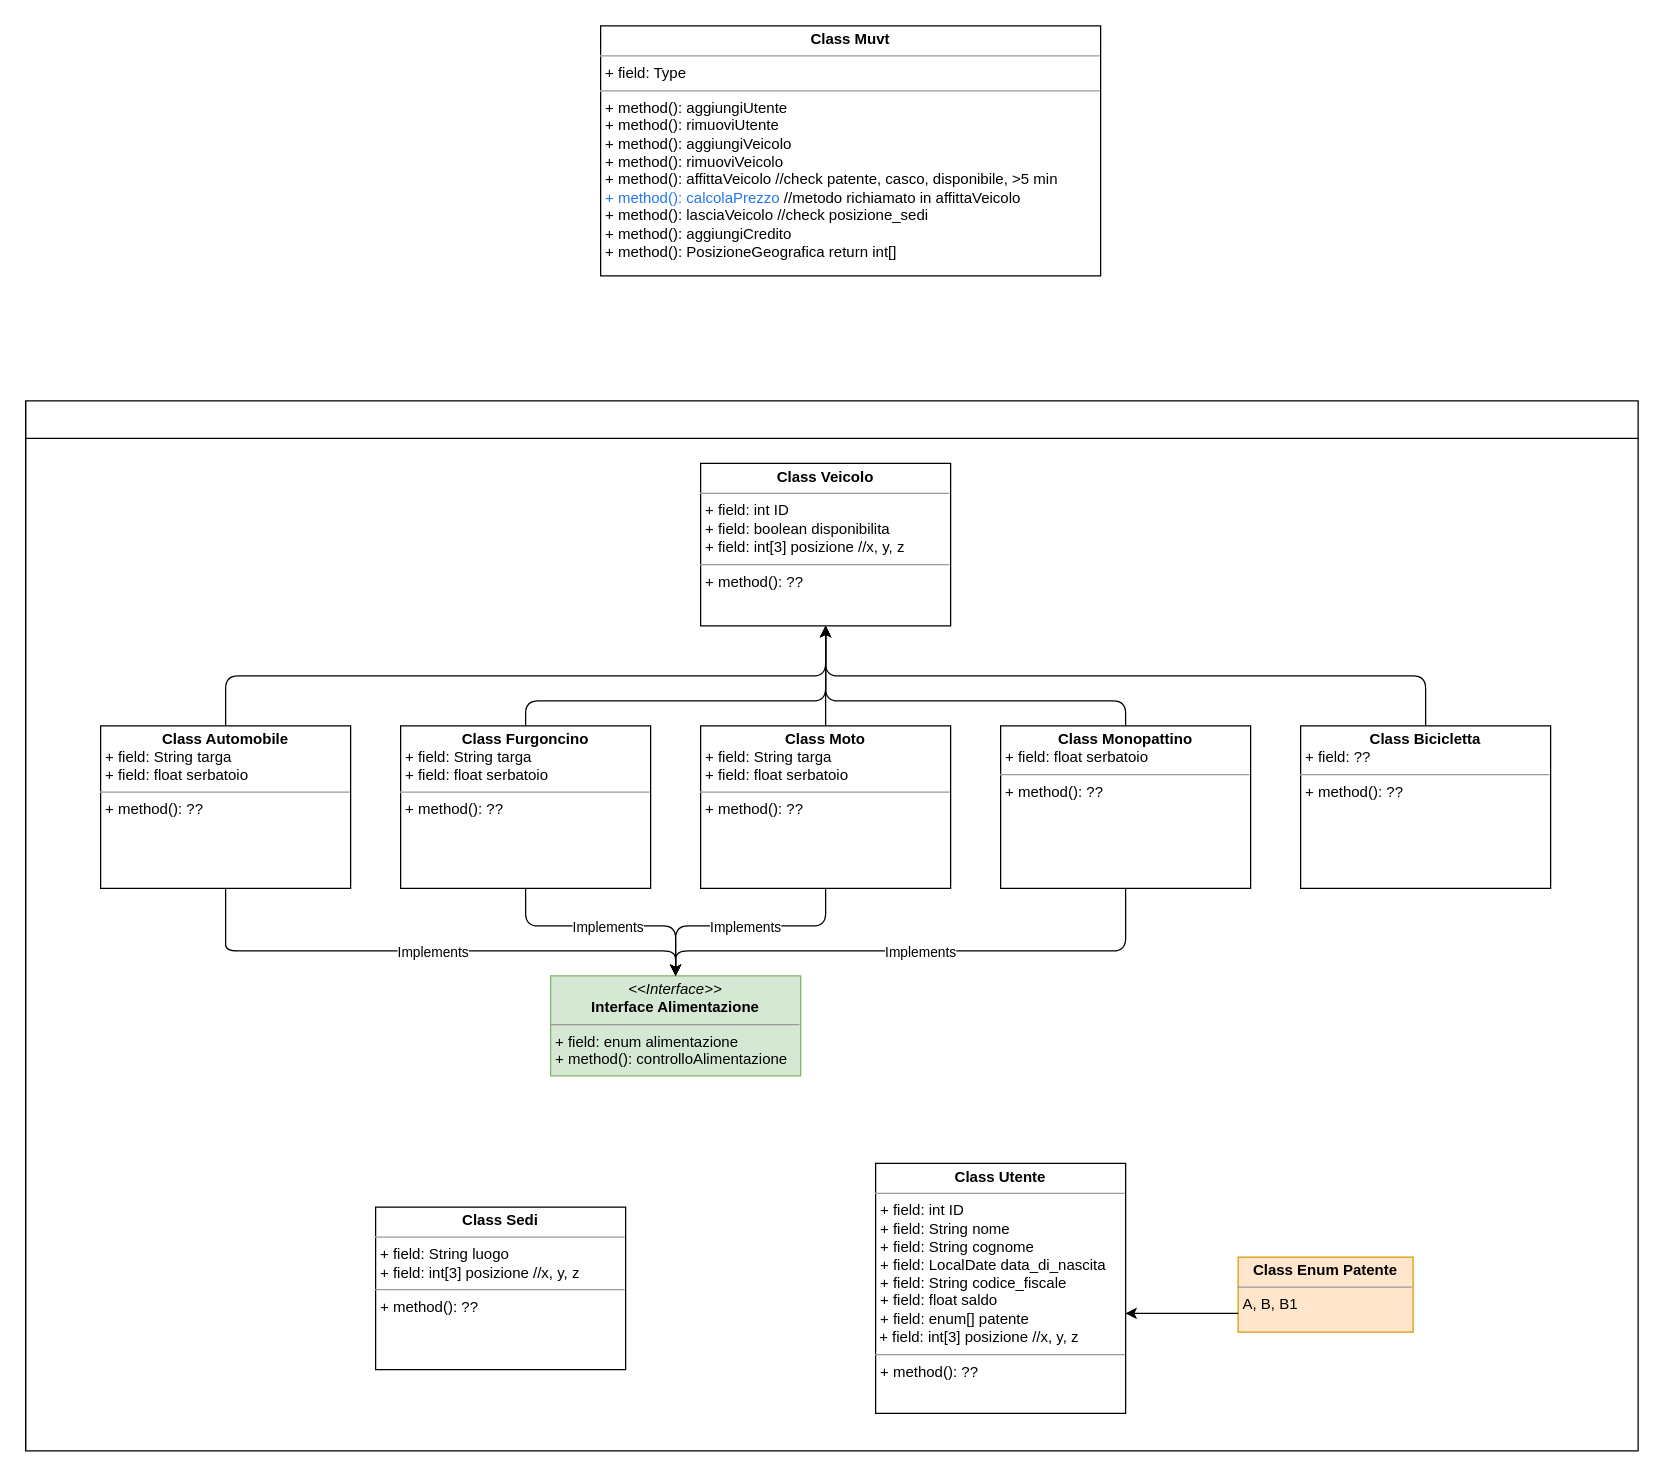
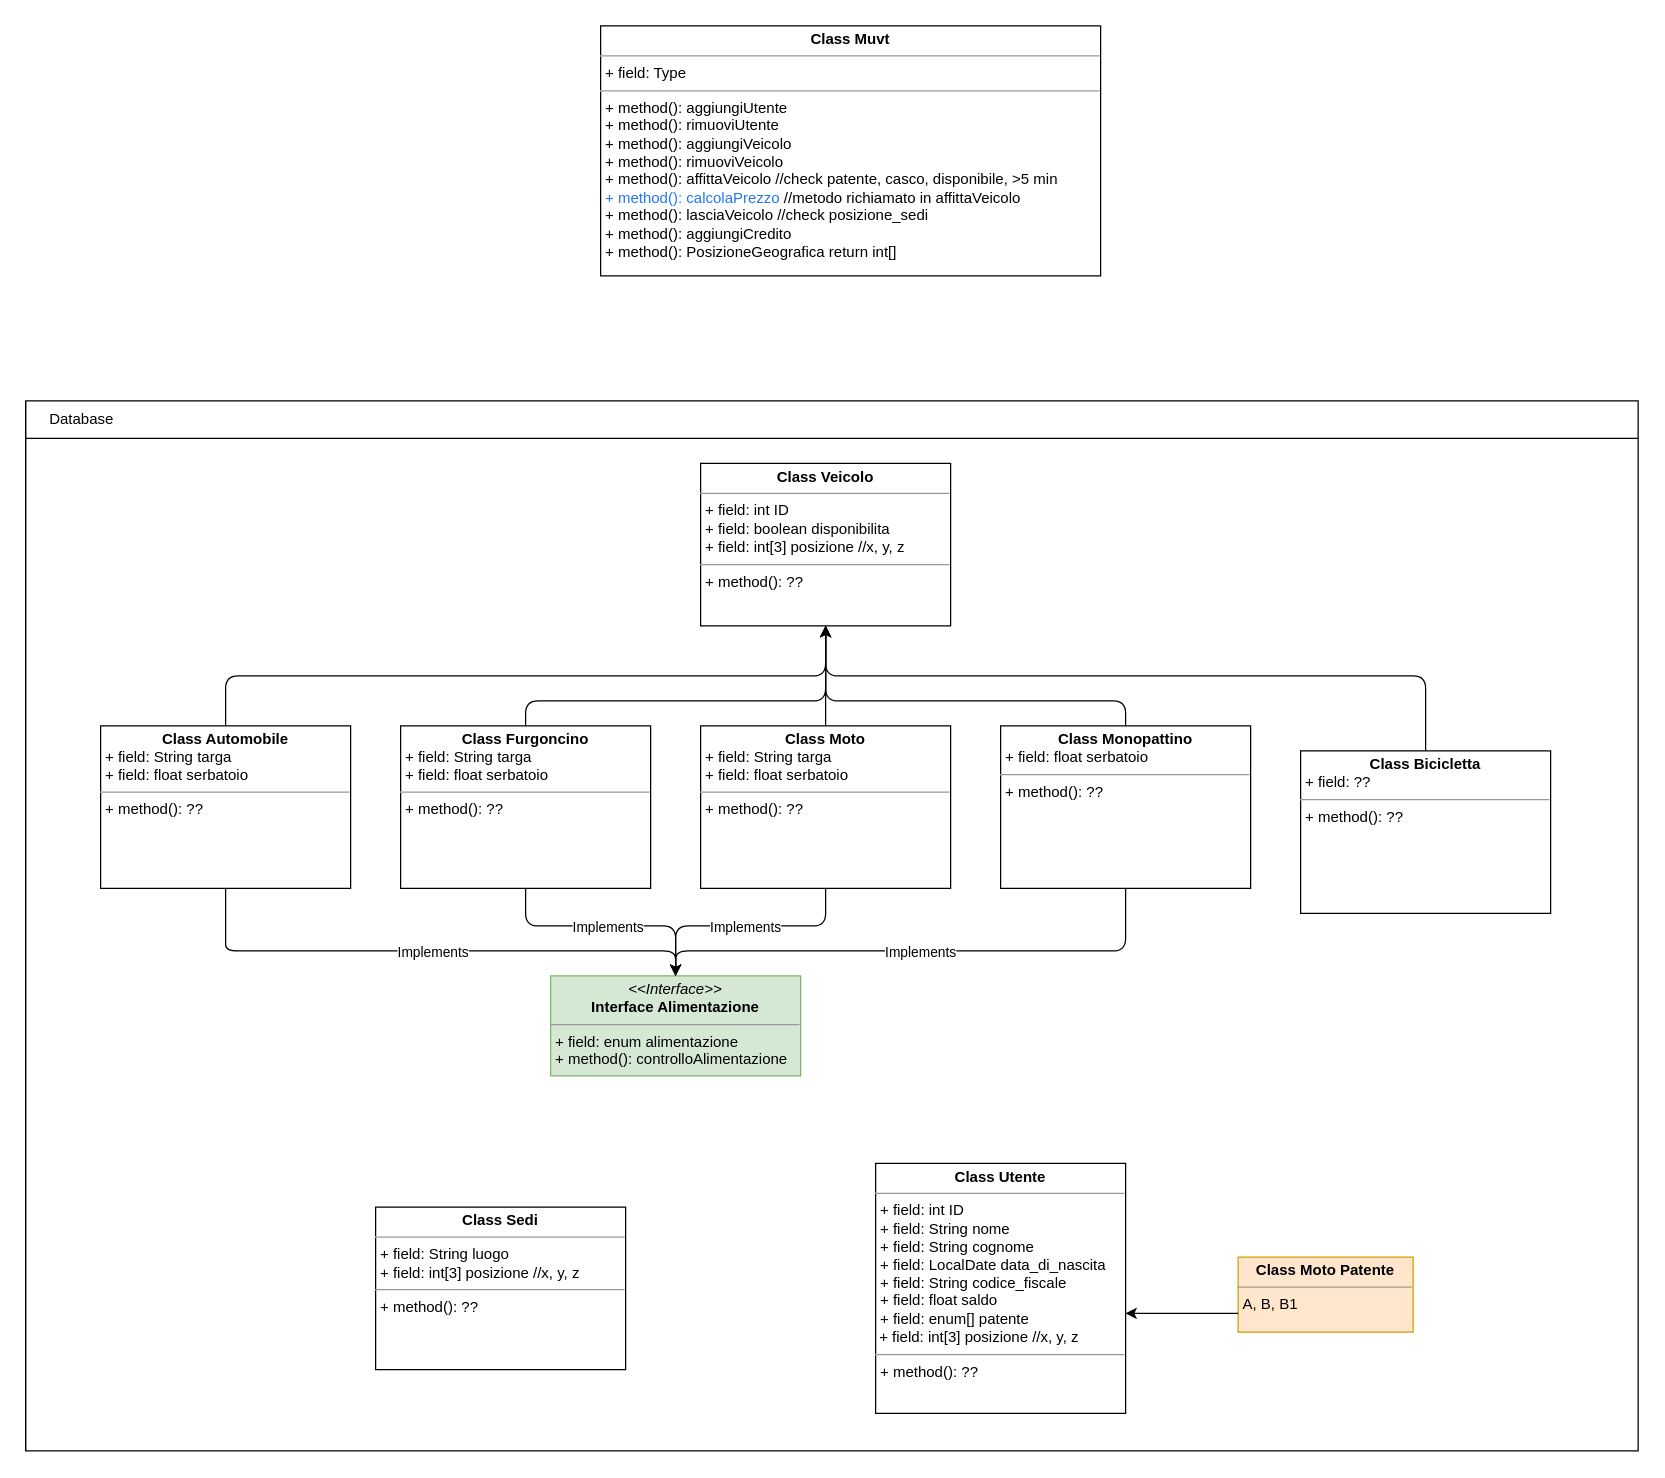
+ <mxCell id="25" value="Database" style="text;html=1;strokeColor=none;fillColor=none;align=center;verticalAlign=middle;whiteSpace=wrap;rounded=0;" vertex="1" parent="1"><mxGeometry x="20" y="320" width="90" height="30" as="geometry" /></mxCell>
- <mxCell id="10" value="&lt;p style=&quot;margin: 0px ; margin-top: 4px ; text-align: center&quot;&gt;&lt;b&gt;Class Bicicletta&lt;/b&gt;&lt;/p&gt;&lt;p style=&quot;margin: 0px ; margin-left: 4px&quot;&gt;+ field: ??&lt;br&gt;&lt;/p&gt;&lt;hr size=&quot;1&quot;&gt;&lt;p style=&quot;margin: 0px ; margin-left: 4px&quot;&gt;+ method(): ??&lt;br&gt;&lt;/p&gt;" style="verticalAlign=top;align=left;overflow=fill;fontSize=12;fontFamily=Helvetica;html=1;" vertex="1" parent="1"><mxGeometry x="1040" y="580" width="200" height="130" as="geometry" /></mxCell>
+ <mxCell id="10" value="&lt;p style=&quot;margin: 0px ; margin-top: 4px ; text-align: center&quot;&gt;&lt;b&gt;Class Bicicletta&lt;/b&gt;&lt;/p&gt;&lt;p style=&quot;margin: 0px ; margin-left: 4px&quot;&gt;+ field: ??&lt;br&gt;&lt;/p&gt;&lt;hr size=&quot;1&quot;&gt;&lt;p style=&quot;margin: 0px ; margin-left: 4px&quot;&gt;+ method(): ??&lt;br&gt;&lt;/p&gt;" style="verticalAlign=top;align=left;overflow=fill;fontSize=12;fontFamily=Helvetica;html=1;" vertex="1" parent="1"><mxGeometry x="1040" y="600" width="200" height="130" as="geometry" /></mxCell>
- <mxCell id="24" value="&lt;p style=&quot;margin: 0px ; margin-top: 4px ; text-align: center&quot;&gt;&lt;b&gt;Class Enum Patente&lt;/b&gt;&lt;/p&gt;&lt;hr size=&quot;1&quot;&gt;&lt;p style=&quot;margin: 0px ; margin-left: 4px&quot;&gt;A, B, B1&lt;/p&gt;" style="verticalAlign=top;align=left;overflow=fill;fontSize=12;fontFamily=Helvetica;html=1;fillColor=#ffe6cc;strokeColor=#d79b00;" vertex="1" parent="1"><mxGeometry x="990" y="1005" width="140" height="60" as="geometry" /></mxCell>
+ <mxCell id="24" value="&lt;p style=&quot;margin: 0px ; margin-top: 4px ; text-align: center&quot;&gt;&lt;b&gt;Class Moto Patente&lt;/b&gt;&lt;/p&gt;&lt;hr size=&quot;1&quot;&gt;&lt;p style=&quot;margin: 0px ; margin-left: 4px&quot;&gt;A, B, B1&lt;/p&gt;" style="verticalAlign=top;align=left;overflow=fill;fontSize=12;fontFamily=Helvetica;html=1;fillColor=#ffe6cc;strokeColor=#d79b00;" vertex="1" parent="1"><mxGeometry x="990" y="1005" width="140" height="60" as="geometry" /></mxCell>
